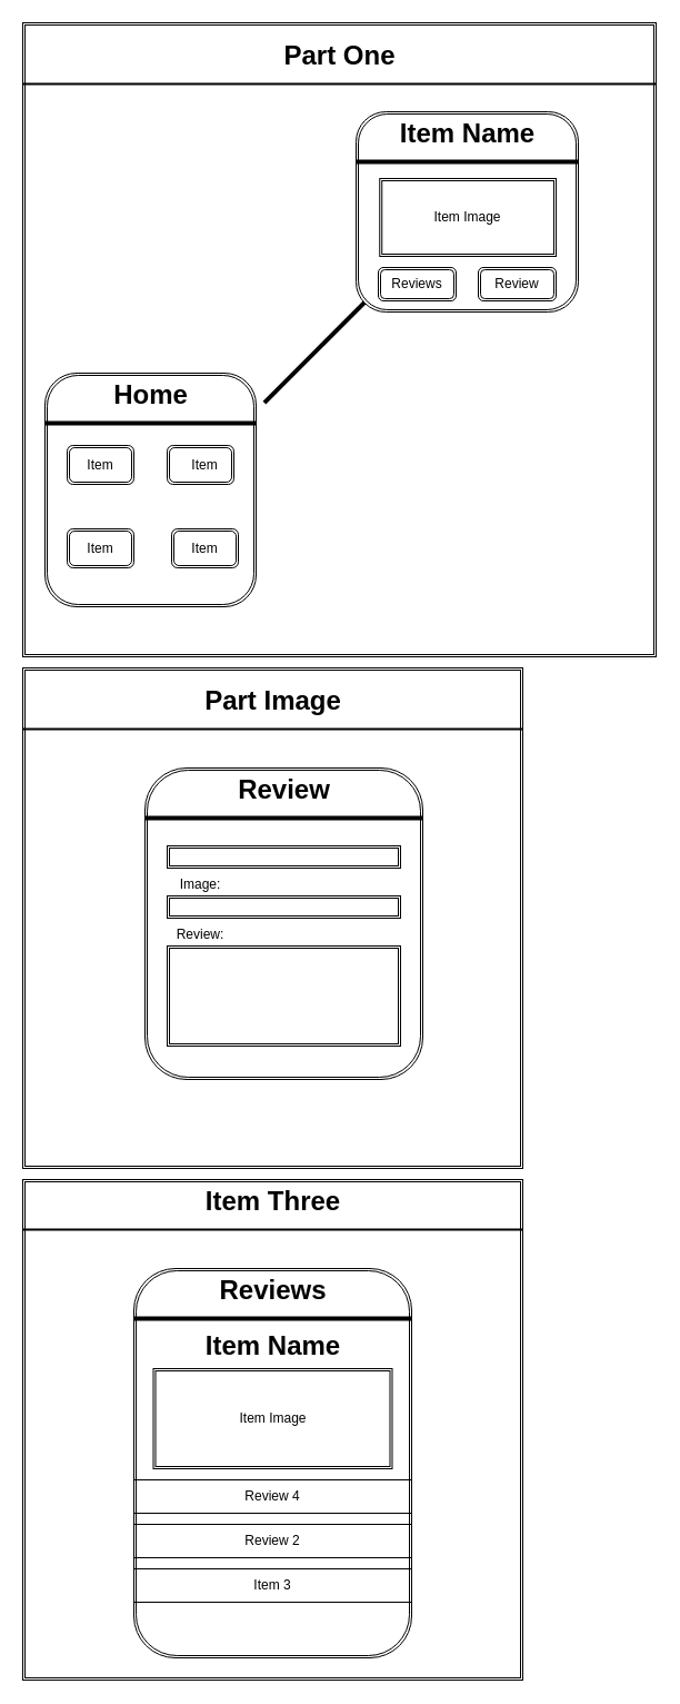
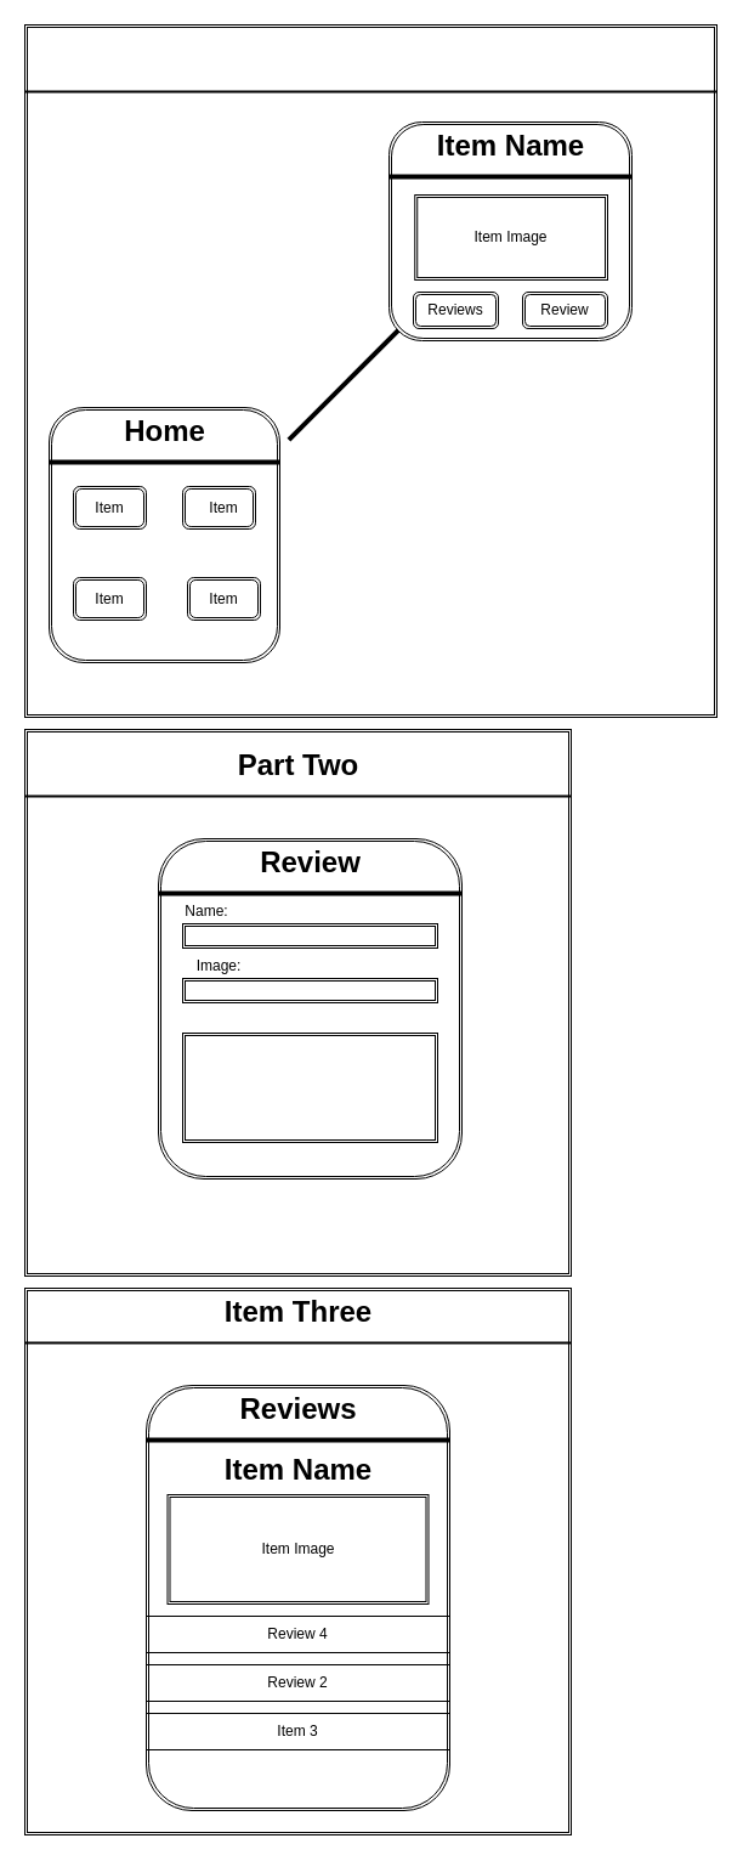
- <mxCell id="41" value="Part One" style="text;strokeColor=none;fillColor=none;html=1;fontSize=24;fontStyle=1;verticalAlign=middle;align=center;" vertex="1" parent="1"><mxGeometry x="70" y="30" width="470" height="40" as="geometry" /></mxCell>
- <mxCell id="43" value="Part Image" style="text;strokeColor=none;fillColor=none;html=1;fontSize=24;fontStyle=1;verticalAlign=middle;align=center;" vertex="1" parent="1"><mxGeometry x="20" y="610" width="450" height="40" as="geometry" /></mxCell>
+ <mxCell id="43" value="Part Two" style="text;strokeColor=none;fillColor=none;html=1;fontSize=24;fontStyle=1;verticalAlign=middle;align=center;" vertex="1" parent="1"><mxGeometry x="20" y="610" width="450" height="40" as="geometry" /></mxCell>
+ <mxCell id="22" value="Name:" style="text;html=1;strokeColor=none;fillColor=none;align=center;verticalAlign=middle;whiteSpace=wrap;overflow=hidden;" vertex="1" parent="1"><mxGeometry x="130" y="740" width="80" height="20" as="geometry" /></mxCell>
- <mxCell id="24" value="Review:" style="text;html=1;strokeColor=none;fillColor=none;align=center;verticalAlign=middle;whiteSpace=wrap;overflow=hidden;" vertex="1" parent="1"><mxGeometry x="140" y="830" width="80" height="20" as="geometry" /></mxCell>
